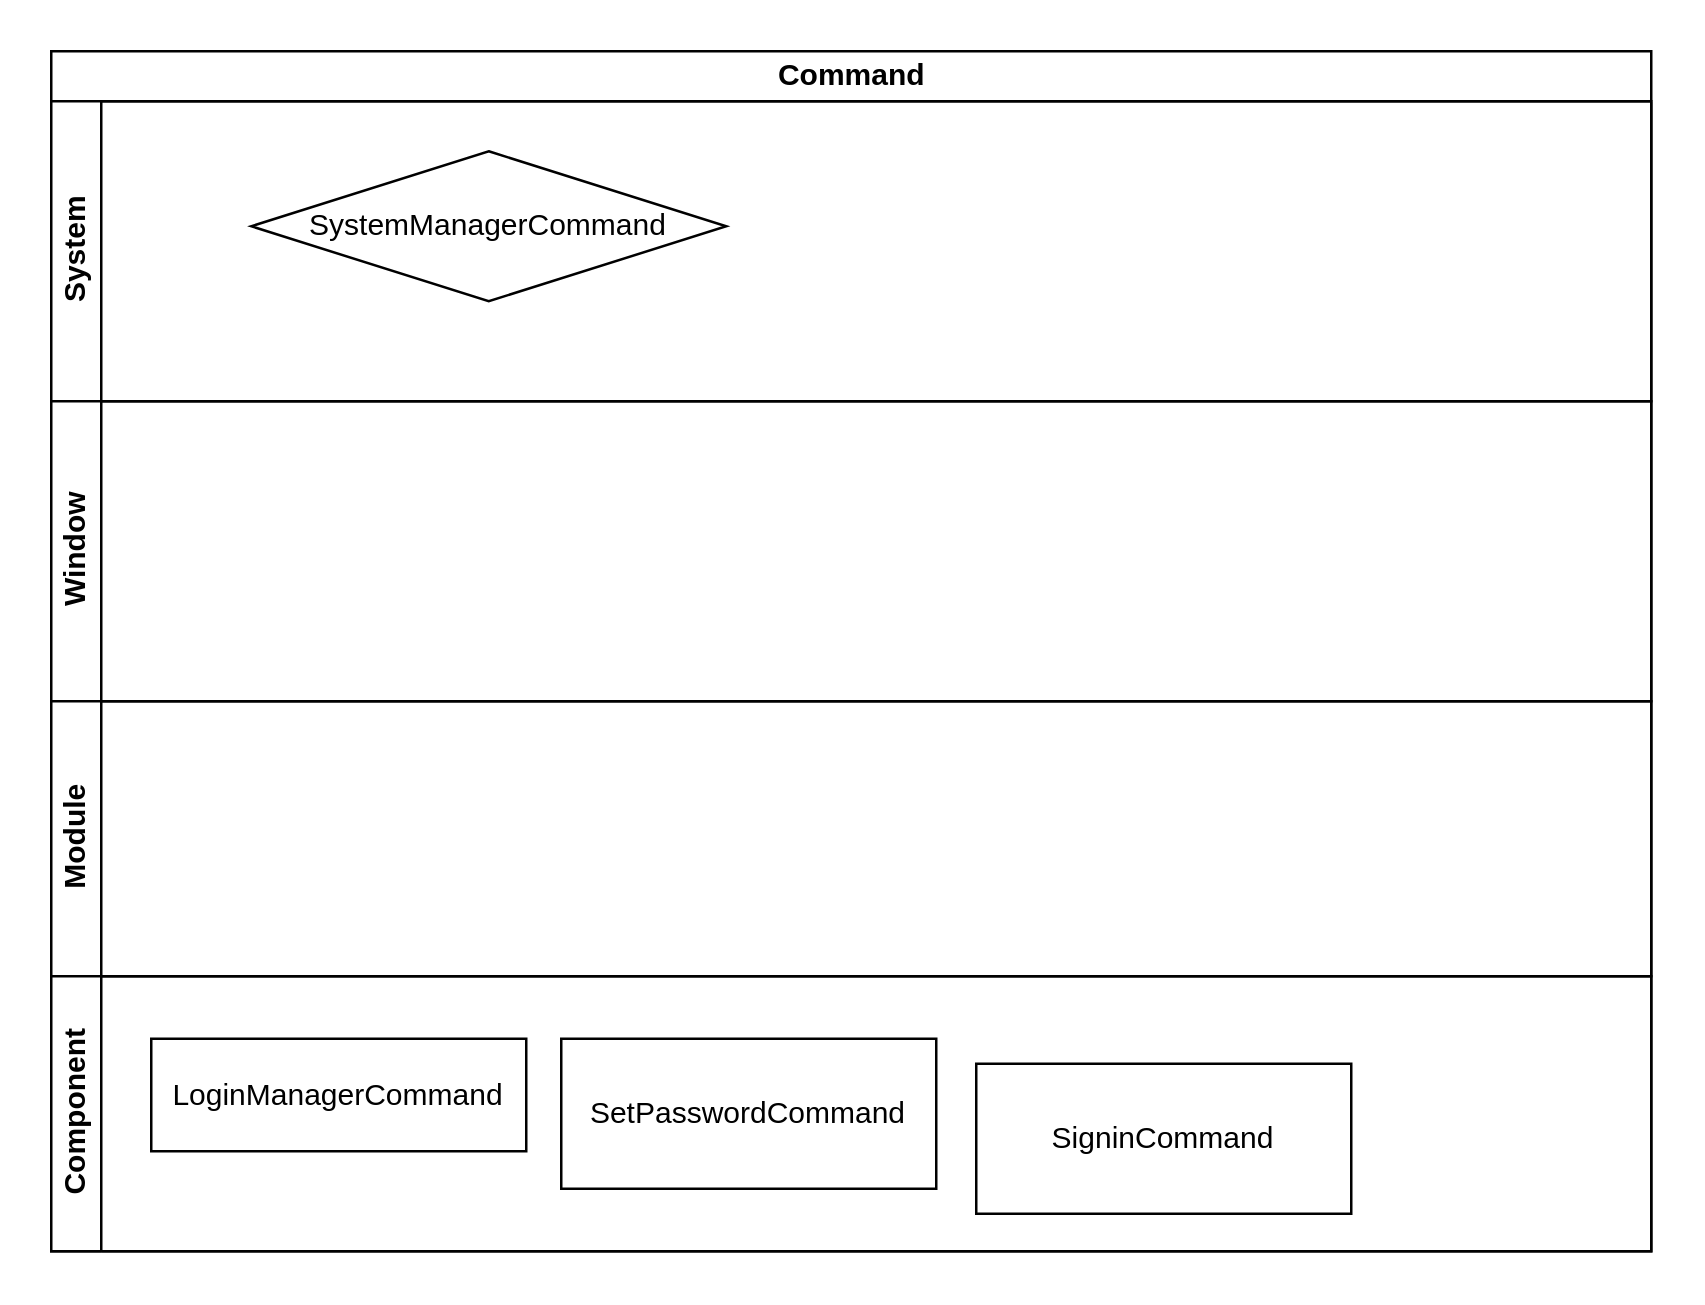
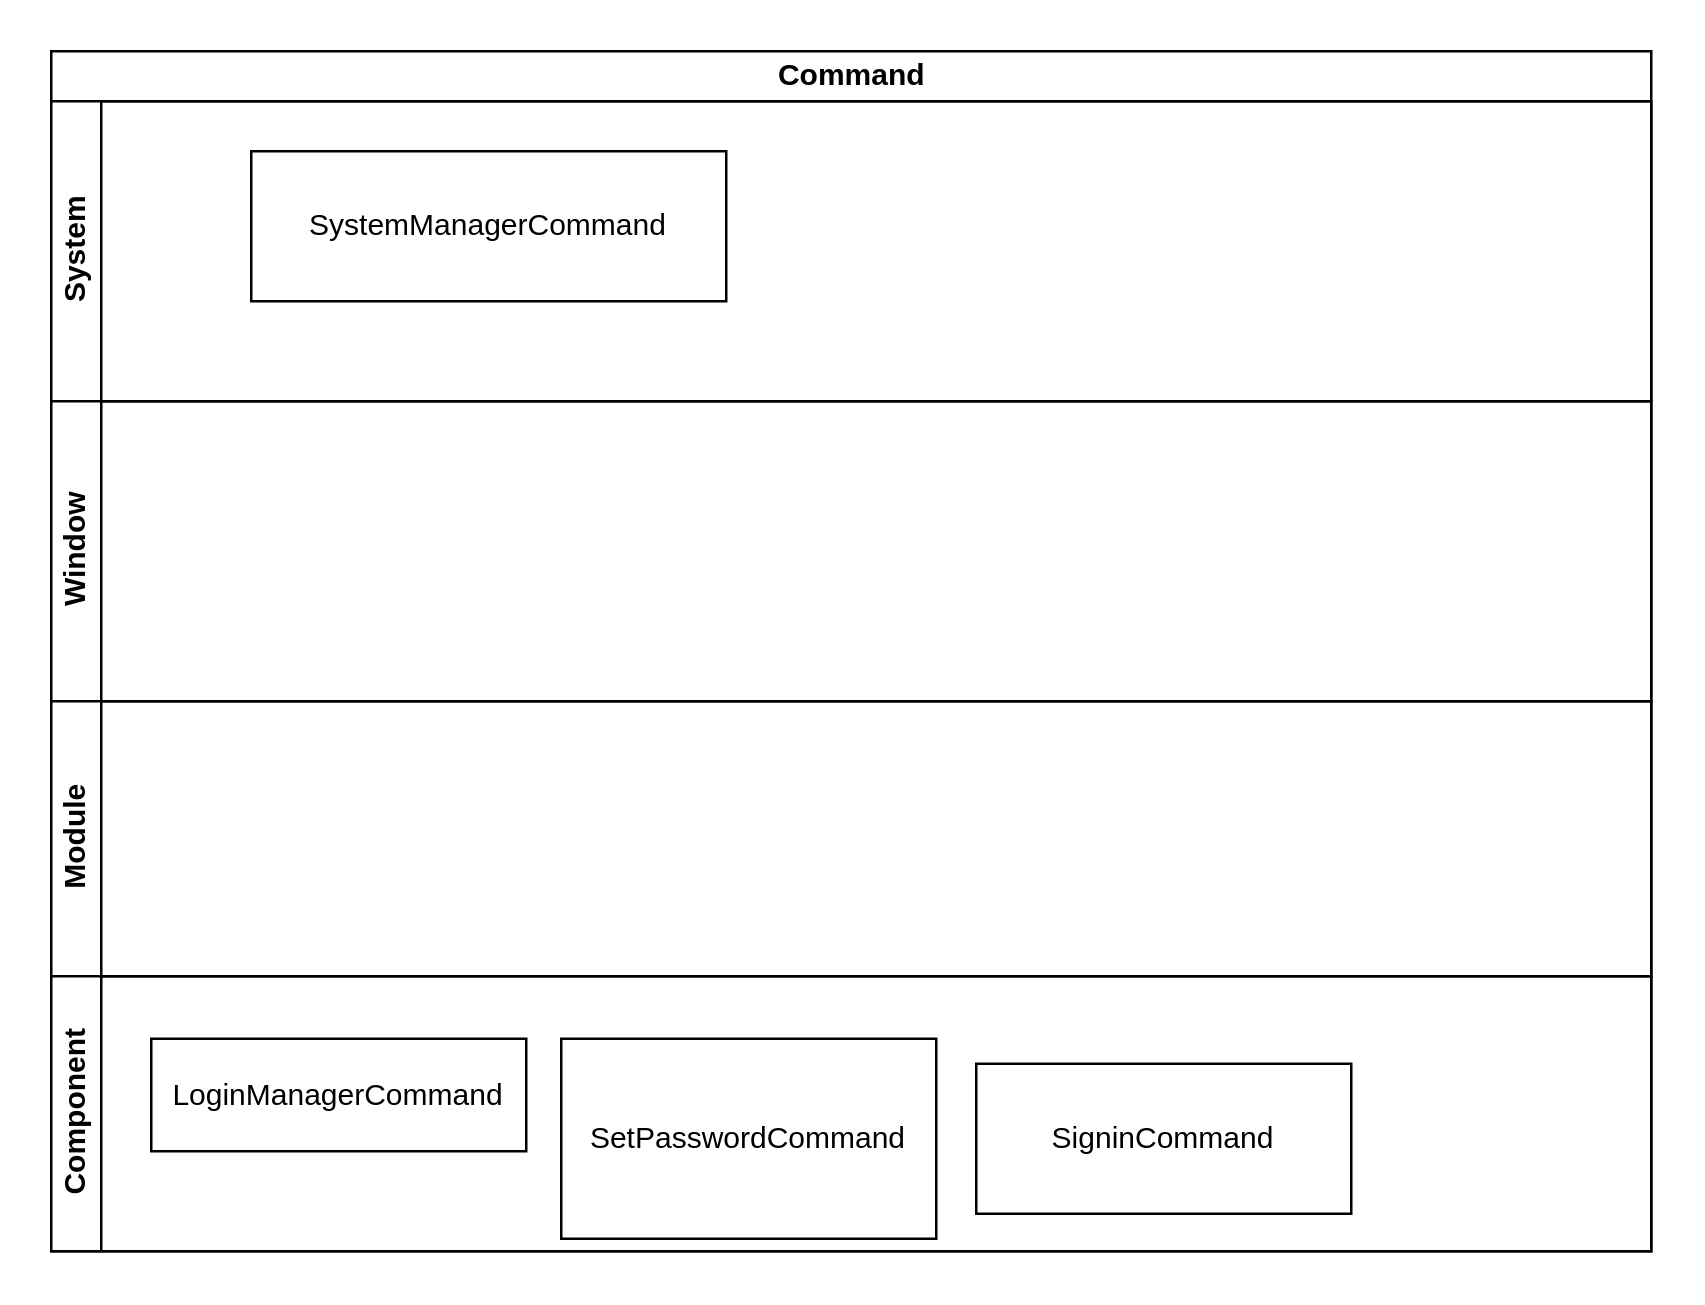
- <mxCell id="4" value="SystemManagerCommand" style="rhombus;whiteSpace=wrap;html=1;" vertex="1" parent="3"><mxGeometry x="80" y="20" width="190" height="60" as="geometry" /></mxCell>
+ <mxCell id="4" value="SystemManagerCommand" style="rounded=0;whiteSpace=wrap;html=1;" vertex="1" parent="3"><mxGeometry x="80" y="20" width="190" height="60" as="geometry" /></mxCell>
- <mxCell id="9" value="SetPasswordCommand" style="rounded=0;whiteSpace=wrap;html=1;" vertex="1" parent="7"><mxGeometry x="204" y="25" width="150" height="60" as="geometry" /></mxCell>
+ <mxCell id="9" value="SetPasswordCommand" style="rounded=0;whiteSpace=wrap;html=1;" vertex="1" parent="7"><mxGeometry x="204" y="25" width="150" height="80" as="geometry" /></mxCell>
